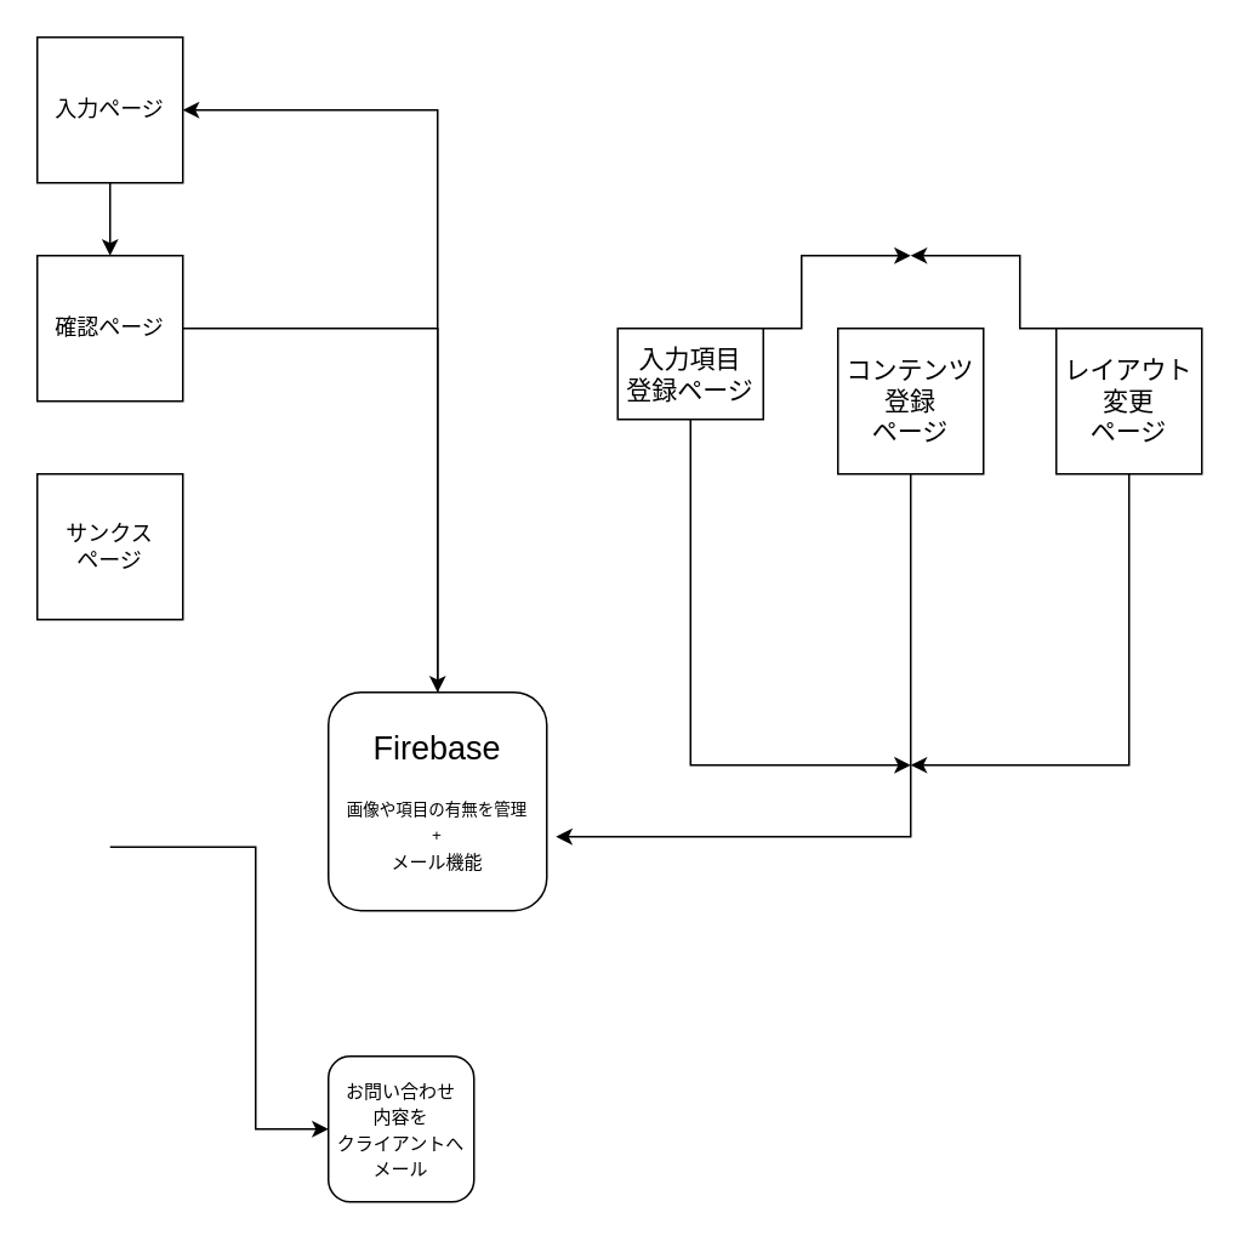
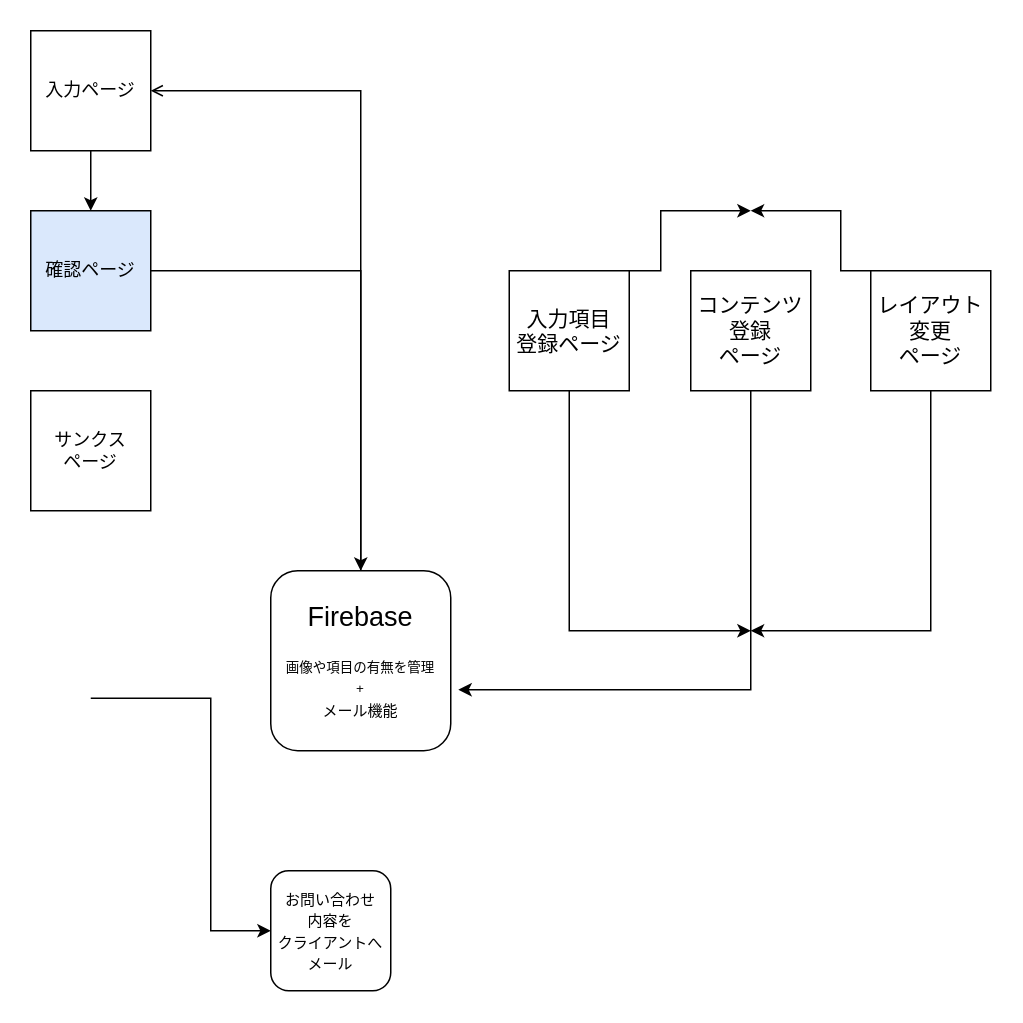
- <mxCell id="8" style="edgeStyle=elbowEdgeStyle;rounded=0;orthogonalLoop=1;jettySize=auto;html=1;entryX=1;entryY=0.5;entryDx=0;entryDy=0;exitX=0.5;exitY=0;exitDx=0;exitDy=0;" edge="1" parent="1" source="17" target="3"><mxGeometry relative="1" as="geometry"><mxPoint x="240" y="375" as="sourcePoint" /><Array as="points"><mxPoint x="240" y="220" /></Array></mxGeometry></mxCell>
+ <mxCell id="8" style="edgeStyle=elbowEdgeStyle;rounded=0;orthogonalLoop=1;jettySize=auto;html=1;entryX=1;entryY=0.5;entryDx=0;entryDy=0;exitX=0.5;exitY=0;exitDx=0;exitDy=0;endArrow=open;" edge="1" parent="1" source="17" target="3"><mxGeometry relative="1" as="geometry"><mxPoint x="240" y="375" as="sourcePoint" /><Array as="points"><mxPoint x="240" y="220" /></Array></mxGeometry></mxCell>
- <mxCell id="5" value="確認ページ" style="whiteSpace=wrap;html=1;aspect=fixed;" vertex="1" parent="1"><mxGeometry x="20" y="140" width="80" height="80" as="geometry" /></mxCell>
+ <mxCell id="5" value="確認ページ" style="whiteSpace=wrap;html=1;aspect=fixed;fillColor=#dae8fc;" vertex="1" parent="1"><mxGeometry x="20" y="140" width="80" height="80" as="geometry" /></mxCell>
- <mxCell id="11" value="&lt;font style=&quot;font-size: 14px&quot;&gt;入力項目&lt;br&gt;登録ページ&lt;/font&gt;" style="whiteSpace=wrap;html=1;aspect=fixed;" vertex="1" parent="1"><mxGeometry x="339" y="180" width="80" height="50" as="geometry" /></mxCell>
+ <mxCell id="11" value="&lt;font style=&quot;font-size: 14px&quot;&gt;入力項目&lt;br&gt;登録ページ&lt;/font&gt;" style="whiteSpace=wrap;html=1;aspect=fixed;" vertex="1" parent="1"><mxGeometry x="339" y="180" width="80" height="80" as="geometry" /></mxCell>
